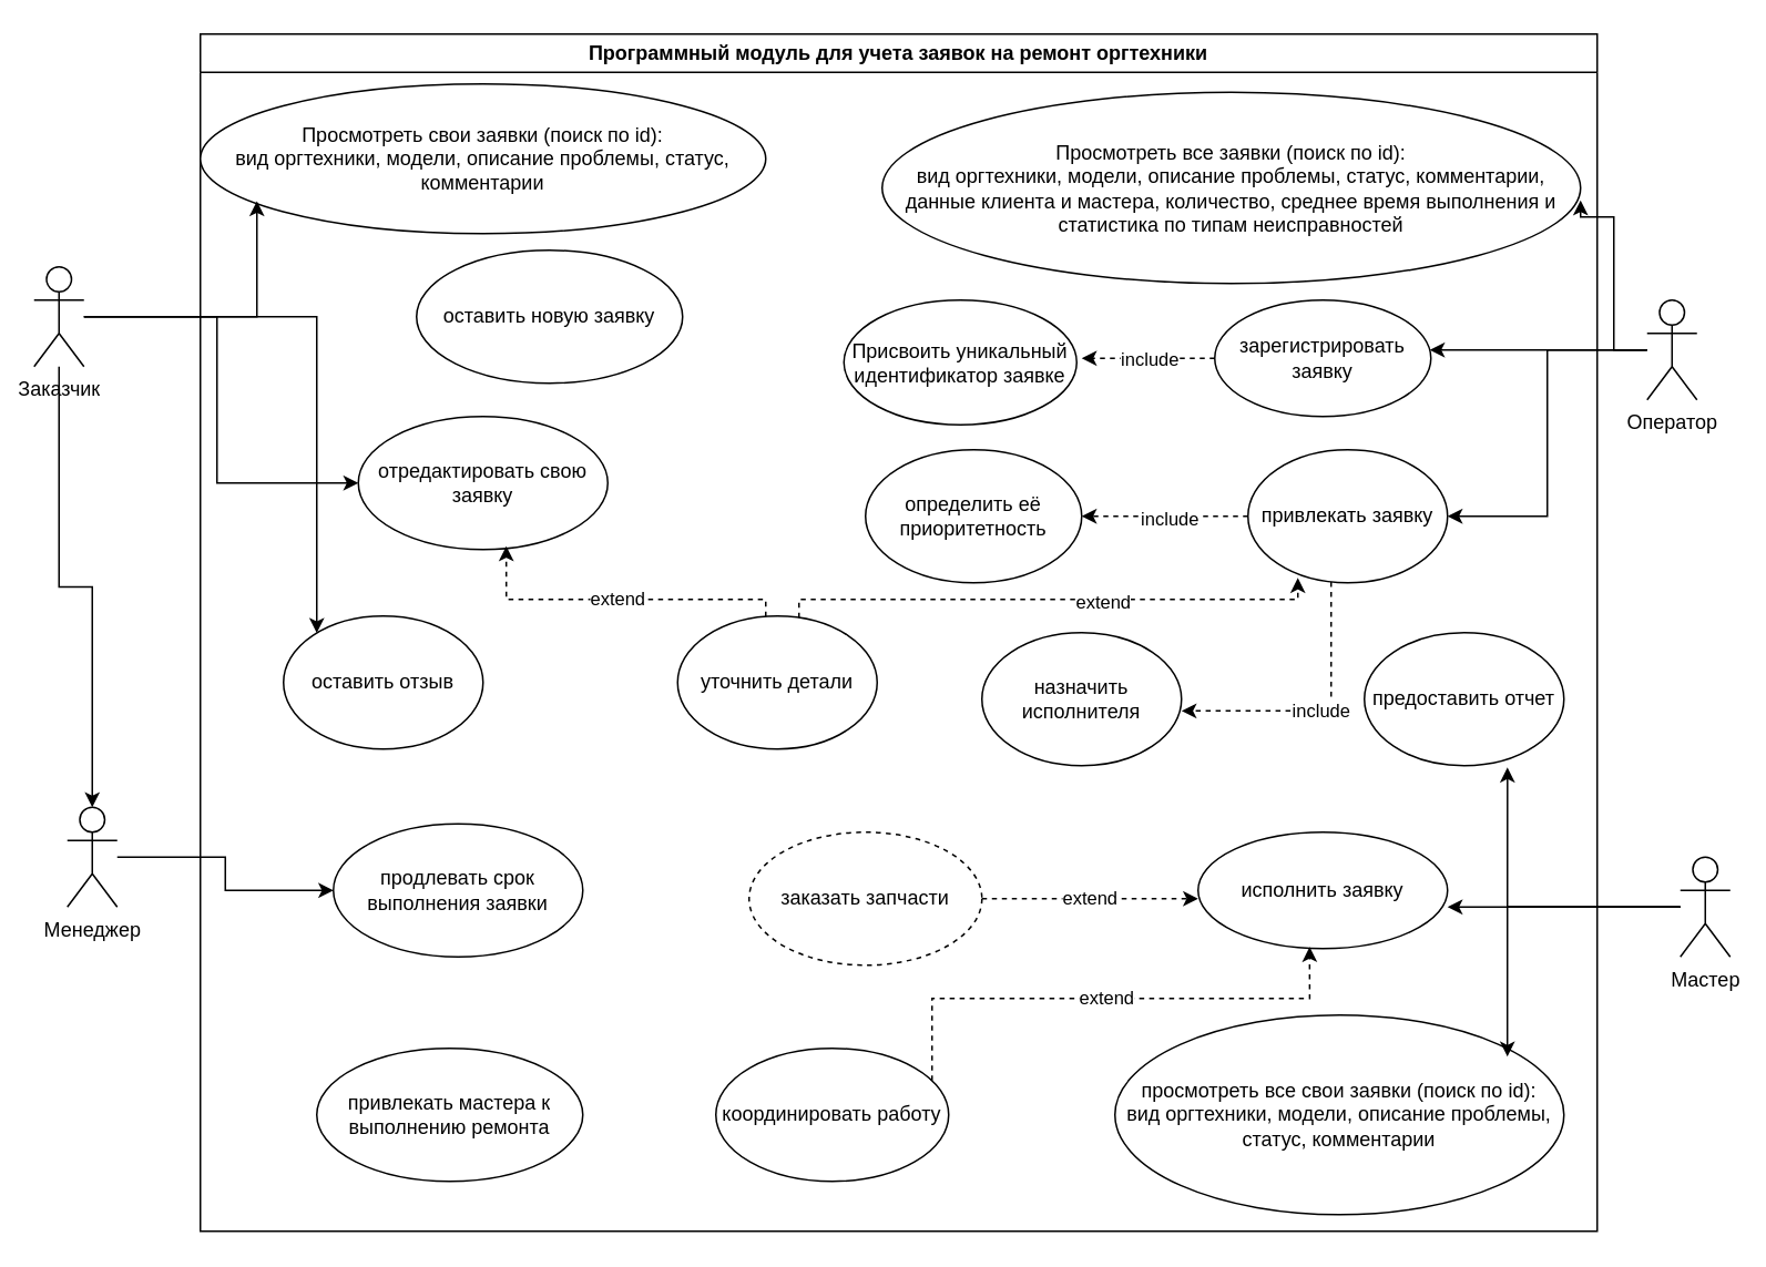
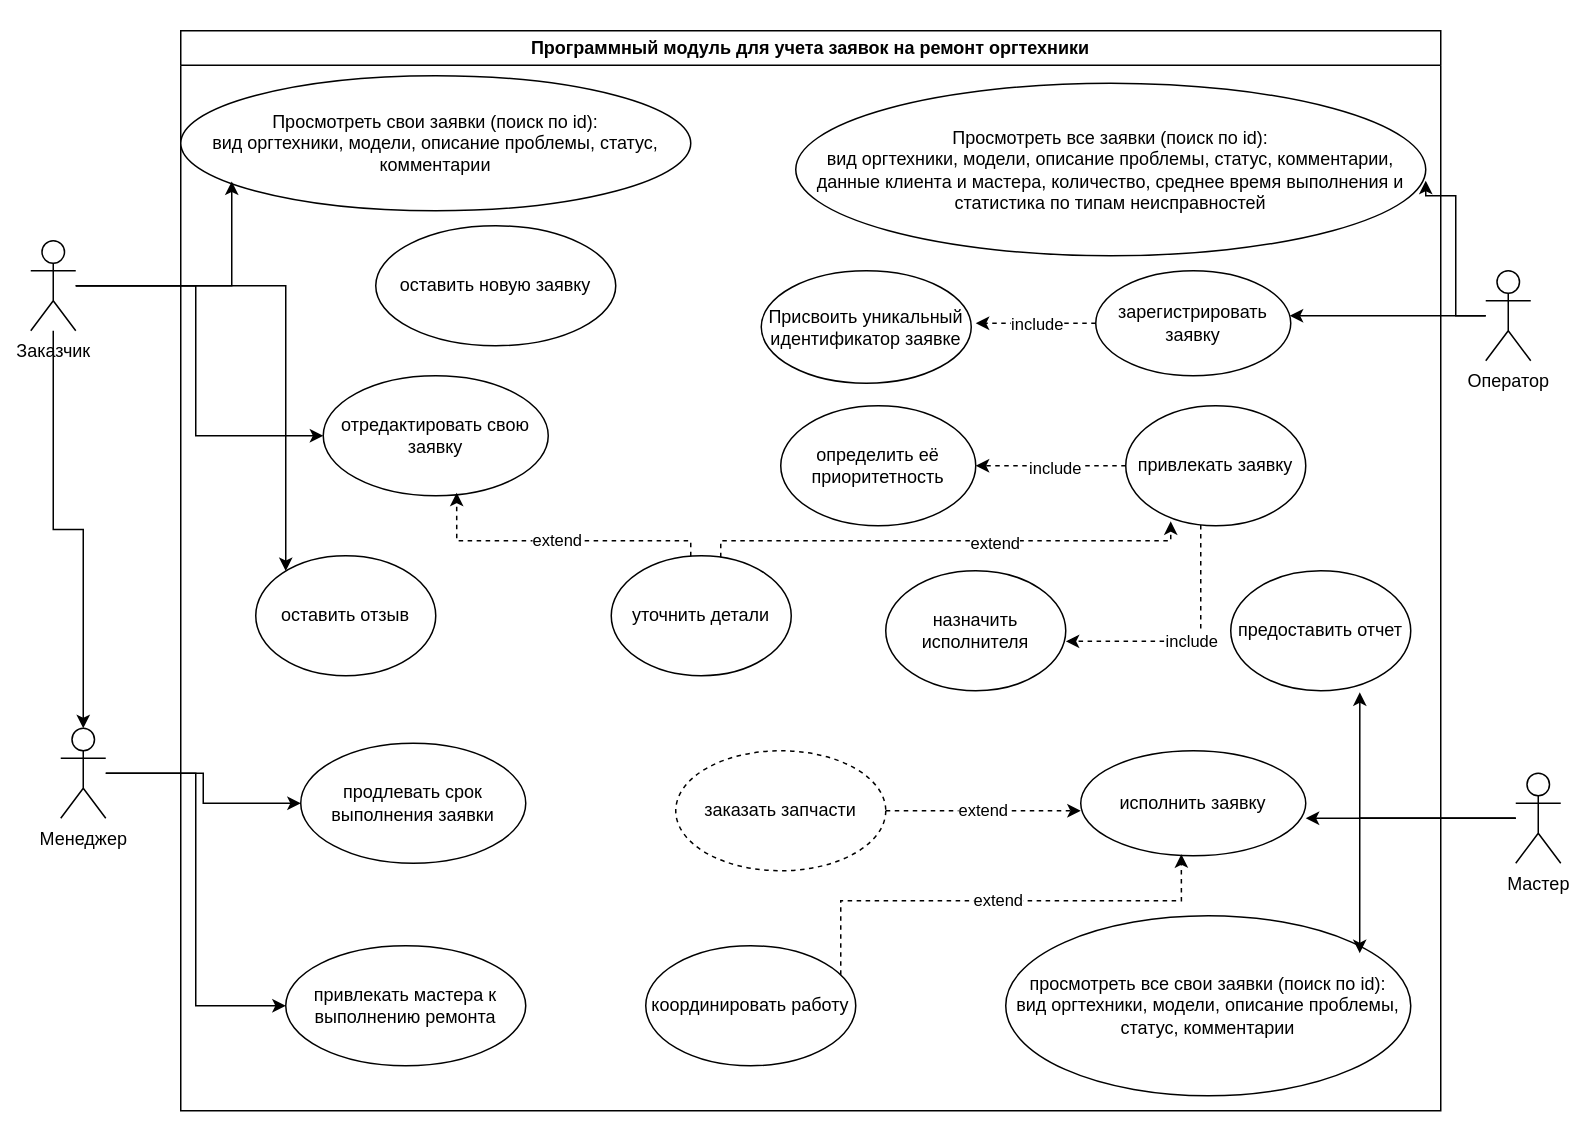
- <mxCell id="39" style="edgeStyle=orthogonalEdgeStyle;rounded=0;orthogonalLoop=1;jettySize=auto;html=1;entryX=1;entryY=0.5;entryDx=0;entryDy=0;" edge="1" parent="1" source="40" target="9"><mxGeometry relative="1" as="geometry" /></mxCell>
+ <mxCell id="31" style="edgeStyle=orthogonalEdgeStyle;rounded=0;orthogonalLoop=1;jettySize=auto;html=1;entryX=0;entryY=0.5;entryDx=0;entryDy=0;" edge="1" parent="1" source="32" target="13"><mxGeometry relative="1" as="geometry" /></mxCell>
